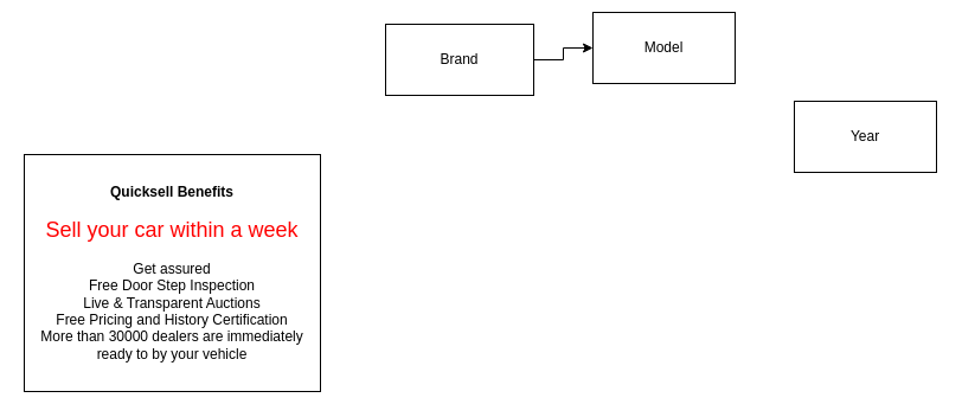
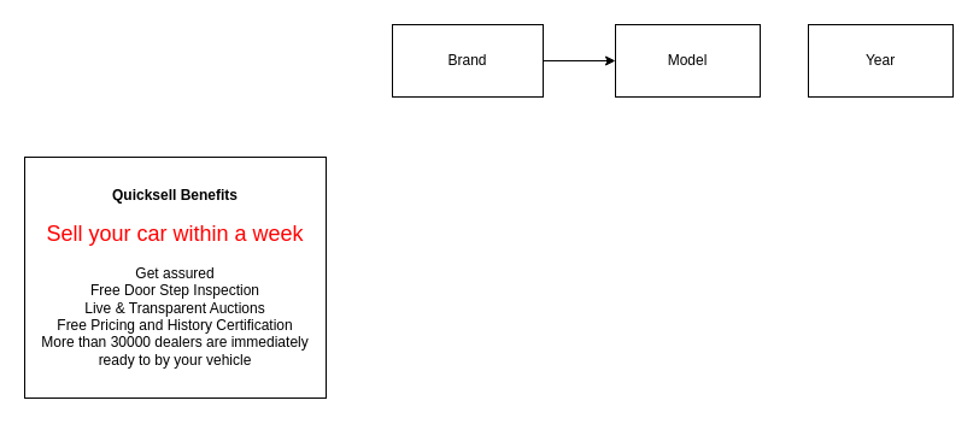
- <mxCell id="4" value="Model" style="rounded=0;whiteSpace=wrap;html=1;" parent="1" vertex="1"><mxGeometry x="500" y="10" width="120" height="60" as="geometry" /></mxCell>
+ <mxCell id="4" value="Model" style="rounded=0;whiteSpace=wrap;html=1;" parent="1" vertex="1"><mxGeometry x="510" y="20" width="120" height="60" as="geometry" /></mxCell>
- <mxCell id="5" value="Year" style="rounded=0;whiteSpace=wrap;html=1;" parent="1" vertex="1"><mxGeometry x="670" y="85" width="120" height="60" as="geometry" /></mxCell>
+ <mxCell id="5" value="Year" style="rounded=0;whiteSpace=wrap;html=1;" parent="1" vertex="1"><mxGeometry x="670" y="20" width="120" height="60" as="geometry" /></mxCell>
